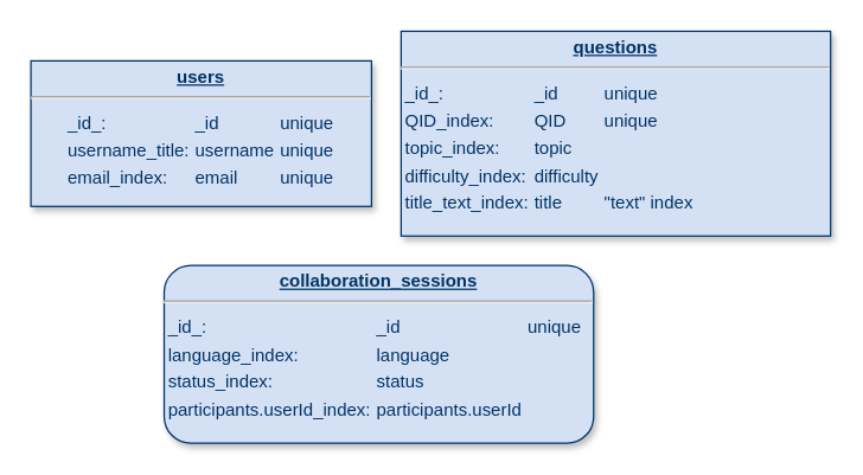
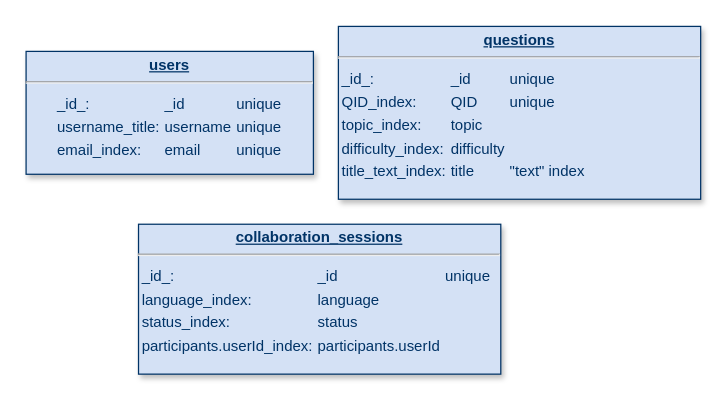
- <mxCell id="4" value="&lt;p style=&quot;margin: 0px; margin-top: 4px; text-align: center; text-decoration: underline;&quot;&gt;&lt;b&gt;collaboration_sessions&lt;/b&gt;&lt;/p&gt;&lt;hr&gt;&lt;table style=&quot;background-color: transparent; color: light-dark(rgb(0, 51, 102), rgb(161, 205, 249));&quot;&gt;&lt;tbody&gt;&lt;tr&gt;&lt;td&gt;_id_:&lt;/td&gt;&lt;td&gt;_id&lt;/td&gt;&lt;td&gt;unique&lt;/td&gt;&lt;/tr&gt;&lt;tr&gt;&lt;td&gt;language_index:&lt;/td&gt;&lt;td&gt;language&lt;/td&gt;&lt;td&gt;&lt;br&gt;&lt;/td&gt;&lt;/tr&gt;&lt;tr&gt;&lt;td&gt;status_index:&lt;/td&gt;&lt;td&gt;status&lt;/td&gt;&lt;td&gt;&lt;br&gt;&lt;/td&gt;&lt;/tr&gt;&lt;tr&gt;&lt;td&gt;participants.userId_index:&lt;/td&gt;&lt;td&gt;participants.userId&lt;/td&gt;&lt;td&gt;&lt;br&gt;&lt;/td&gt;&lt;/tr&gt;&lt;tr&gt;&lt;td&gt;&lt;br&gt;&lt;/td&gt;&lt;td&gt;&lt;br&gt;&lt;/td&gt;&lt;td&gt;&lt;br&gt;&lt;/td&gt;&lt;/tr&gt;&lt;/tbody&gt;&lt;/table&gt;&lt;br&gt;&lt;p&gt;&lt;/p&gt;" style="verticalAlign=top;align=left;overflow=fill;fontSize=12;fontFamily=Helvetica;html=1;strokeColor=#003366;shadow=1;fillColor=#D4E1F5;fontColor=#003366;rounded=1;" parent="1" vertex="1"><mxGeometry x="110" y="179" width="290" height="120" as="geometry" /></mxCell>
+ <mxCell id="4" value="&lt;p style=&quot;margin: 0px; margin-top: 4px; text-align: center; text-decoration: underline;&quot;&gt;&lt;b&gt;collaboration_sessions&lt;/b&gt;&lt;/p&gt;&lt;hr&gt;&lt;table style=&quot;background-color: transparent; color: light-dark(rgb(0, 51, 102), rgb(161, 205, 249));&quot;&gt;&lt;tbody&gt;&lt;tr&gt;&lt;td&gt;_id_:&lt;/td&gt;&lt;td&gt;_id&lt;/td&gt;&lt;td&gt;unique&lt;/td&gt;&lt;/tr&gt;&lt;tr&gt;&lt;td&gt;language_index:&lt;/td&gt;&lt;td&gt;language&lt;/td&gt;&lt;td&gt;&lt;br&gt;&lt;/td&gt;&lt;/tr&gt;&lt;tr&gt;&lt;td&gt;status_index:&lt;/td&gt;&lt;td&gt;status&lt;/td&gt;&lt;td&gt;&lt;br&gt;&lt;/td&gt;&lt;/tr&gt;&lt;tr&gt;&lt;td&gt;participants.userId_index:&lt;/td&gt;&lt;td&gt;participants.userId&lt;/td&gt;&lt;td&gt;&lt;br&gt;&lt;/td&gt;&lt;/tr&gt;&lt;tr&gt;&lt;td&gt;&lt;br&gt;&lt;/td&gt;&lt;td&gt;&lt;br&gt;&lt;/td&gt;&lt;td&gt;&lt;br&gt;&lt;/td&gt;&lt;/tr&gt;&lt;/tbody&gt;&lt;/table&gt;&lt;br&gt;&lt;p&gt;&lt;/p&gt;" style="verticalAlign=top;align=left;overflow=fill;fontSize=12;fontFamily=Helvetica;html=1;strokeColor=#003366;shadow=1;fillColor=#D4E1F5;fontColor=#003366" parent="1" vertex="1"><mxGeometry x="110" y="179" width="290" height="120" as="geometry" /></mxCell>
